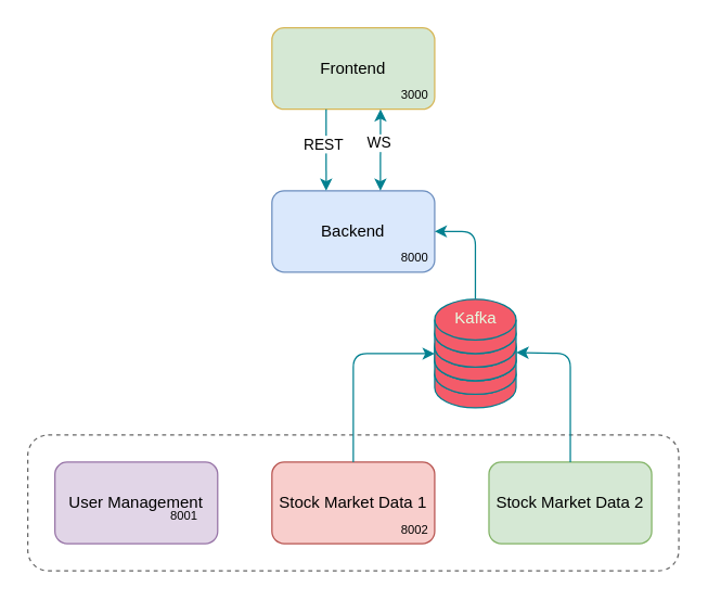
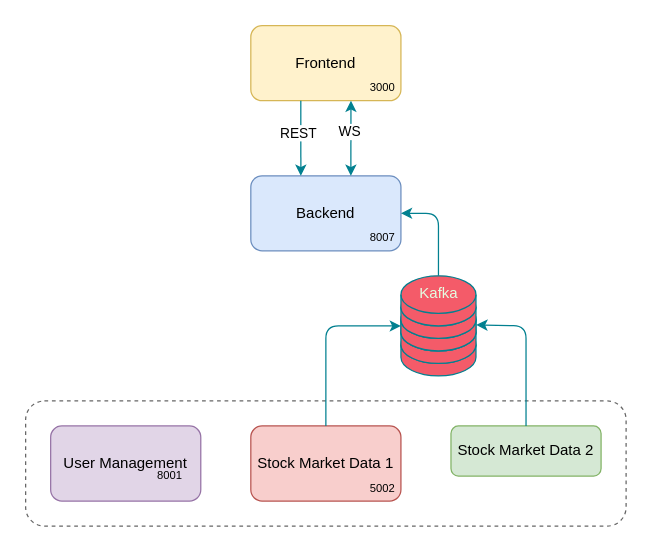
- <mxCell id="16" value="Frontend" style="rounded=1;whiteSpace=wrap;html=1;fillColor=#d5e8d4;strokeColor=#d6b656;" vertex="1" parent="1"><mxGeometry x="200" y="20" width="120" height="60" as="geometry" /></mxCell>
+ <mxCell id="16" value="Frontend" style="rounded=1;whiteSpace=wrap;html=1;fillColor=#fff2cc;strokeColor=#d6b656;" vertex="1" parent="1"><mxGeometry x="200" y="20" width="120" height="60" as="geometry" /></mxCell>
- <mxCell id="22" value="8000" style="text;html=1;align=center;verticalAlign=middle;resizable=0;points=[];autosize=1;strokeColor=none;fillColor=none;fontSize=9;" vertex="1" parent="1"><mxGeometry x="285" y="180" width="40" height="20" as="geometry" /></mxCell>
+ <mxCell id="22" value="8007" style="text;html=1;align=center;verticalAlign=middle;resizable=0;points=[];autosize=1;strokeColor=none;fillColor=none;fontSize=9;" vertex="1" parent="1"><mxGeometry x="285" y="180" width="40" height="20" as="geometry" /></mxCell>
- <mxCell id="6" value="Stock Market Data 2" style="rounded=1;whiteSpace=wrap;html=1;fillColor=#d5e8d4;strokeColor=#82b366;" parent="1" vertex="1"><mxGeometry x="360" y="340" width="120" height="60" as="geometry" /></mxCell>
+ <mxCell id="6" value="Stock Market Data 2" style="rounded=1;whiteSpace=wrap;html=1;fillColor=#d5e8d4;strokeColor=#82b366;" parent="1" vertex="1"><mxGeometry x="360" y="340" width="120" height="40" as="geometry" /></mxCell>
- <mxCell id="24" value="8002" style="text;html=1;align=center;verticalAlign=middle;resizable=0;points=[];autosize=1;strokeColor=none;fillColor=none;fontSize=9;" vertex="1" parent="1"><mxGeometry x="285" y="380" width="40" height="20" as="geometry" /></mxCell>
+ <mxCell id="24" value="5002" style="text;html=1;align=center;verticalAlign=middle;resizable=0;points=[];autosize=1;strokeColor=none;fillColor=none;fontSize=9;" vertex="1" parent="1"><mxGeometry x="285" y="380" width="40" height="20" as="geometry" /></mxCell>
